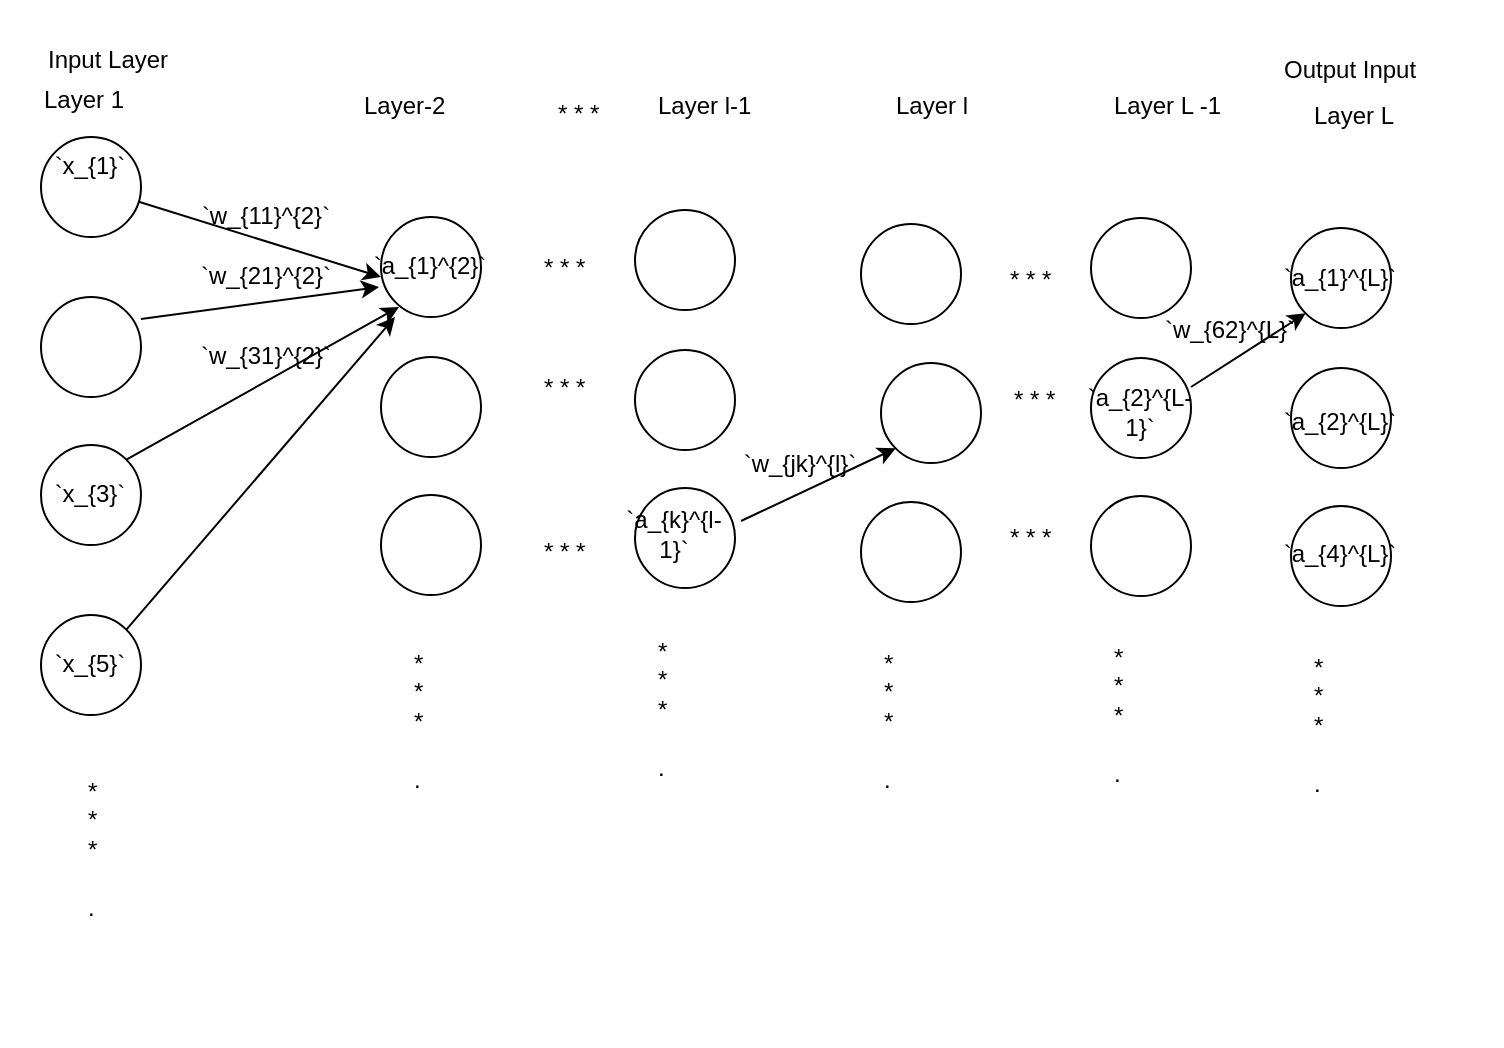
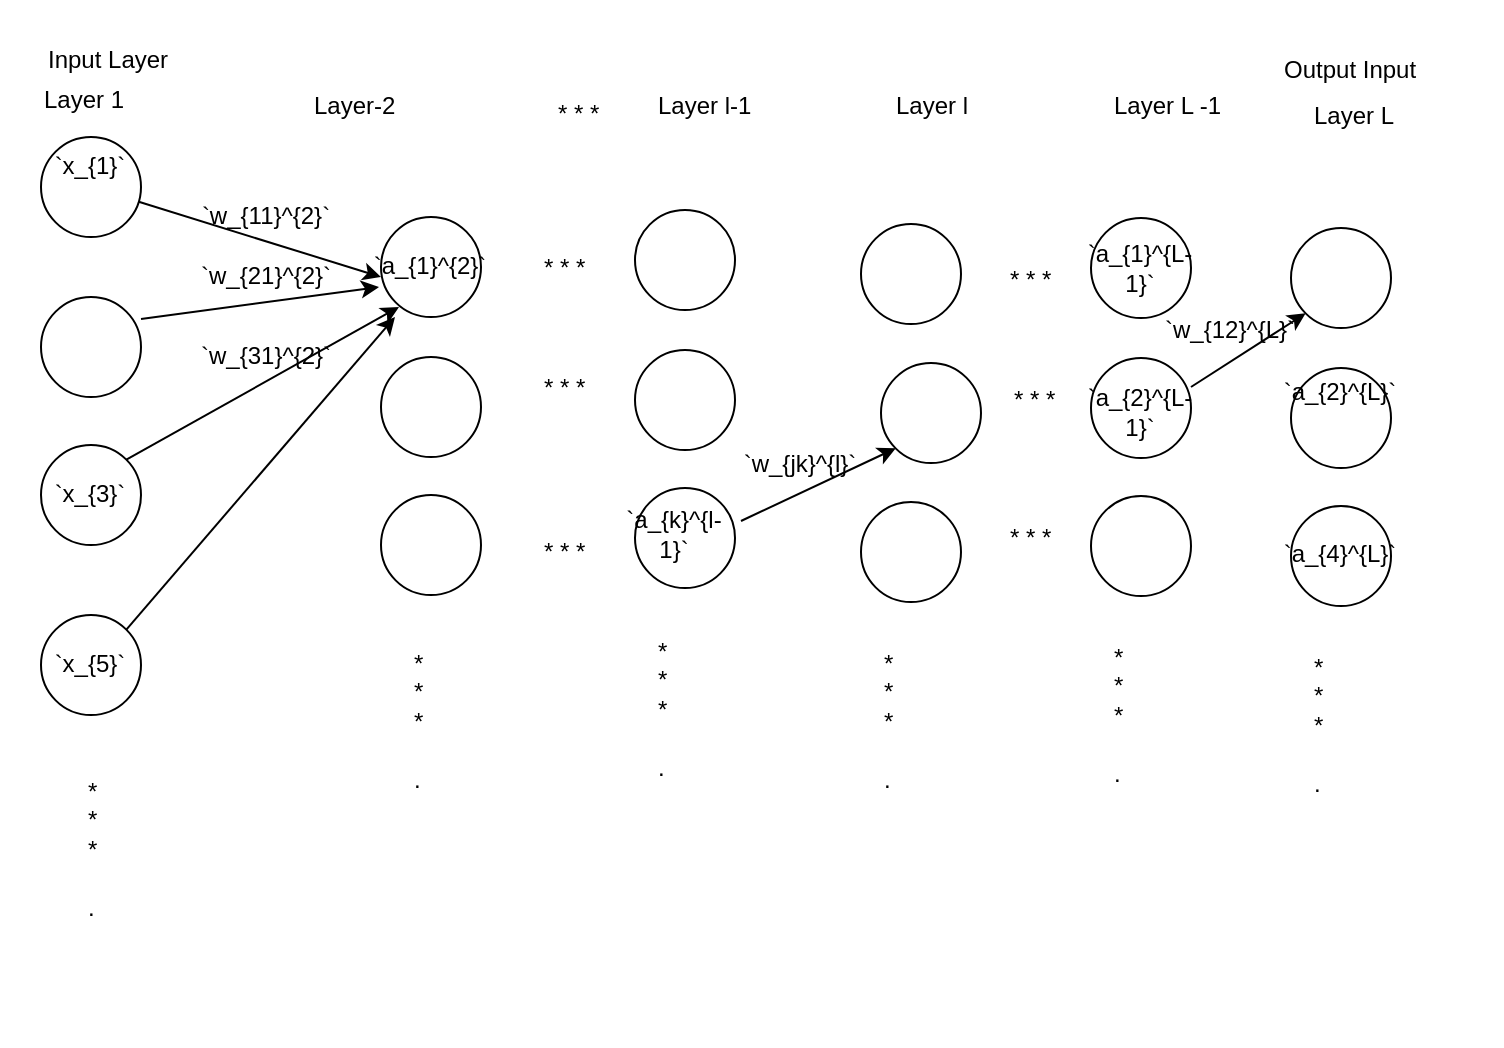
- <mxCell id="21" value="Layer-2" style="text;html=1;resizable=0;points=[];autosize=1;align=left;verticalAlign=top;spacingTop=-4;" vertex="1" parent="1"><mxGeometry x="180" y="43" width="60" height="20" as="geometry" /></mxCell>
+ <mxCell id="21" value="Layer-2" style="text;html=1;resizable=0;points=[];autosize=1;align=left;verticalAlign=top;spacingTop=-4;" vertex="1" parent="1"><mxGeometry x="155" y="43" width="60" height="20" as="geometry" /></mxCell>
+ <mxCell id="51" value="&lt;span style=&quot;text-align: left&quot;&gt;`a_{1}^{L-1}`&lt;/span&gt;" style="text;html=1;strokeColor=none;fillColor=none;align=center;verticalAlign=middle;whiteSpace=wrap;rounded=0;" vertex="1" parent="1"><mxGeometry x="550" y="123.5" width="40" height="20" as="geometry" /></mxCell>
- <mxCell id="59" value="&lt;span style=&quot;text-align: left&quot;&gt;`a_{1}^{L}`&lt;/span&gt;" style="text;html=1;strokeColor=none;fillColor=none;align=center;verticalAlign=middle;whiteSpace=wrap;rounded=0;" vertex="1" parent="1"><mxGeometry x="650" y="128.5" width="40" height="20" as="geometry" /></mxCell>
- <mxCell id="63" value="&lt;span style=&quot;text-align: left&quot;&gt;`w_{62}^{L}`&lt;/span&gt;" style="text;html=1;strokeColor=none;fillColor=none;align=center;verticalAlign=middle;whiteSpace=wrap;rounded=0;" vertex="1" parent="1"><mxGeometry x="595" y="154.5" width="40" height="20" as="geometry" /></mxCell>
+ <mxCell id="63" value="&lt;span style=&quot;text-align: left&quot;&gt;`w_{12}^{L}`&lt;/span&gt;" style="text;html=1;strokeColor=none;fillColor=none;align=center;verticalAlign=middle;whiteSpace=wrap;rounded=0;" vertex="1" parent="1"><mxGeometry x="595" y="154.5" width="40" height="20" as="geometry" /></mxCell>
- <mxCell id="60" value="&lt;span style=&quot;text-align: left&quot;&gt;`a_{2}^{L}`&lt;/span&gt;" style="text;html=1;strokeColor=none;fillColor=none;align=center;verticalAlign=middle;whiteSpace=wrap;rounded=0;" vertex="1" parent="1"><mxGeometry x="650" y="201" width="40" height="20" as="geometry" /></mxCell>
+ <mxCell id="60" value="&lt;span style=&quot;text-align: left&quot;&gt;`a_{2}^{L}`&lt;/span&gt;" style="text;html=1;strokeColor=none;fillColor=none;align=center;verticalAlign=middle;whiteSpace=wrap;rounded=0;" vertex="1" parent="1"><mxGeometry x="650" y="186" width="40" height="20" as="geometry" /></mxCell>
